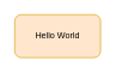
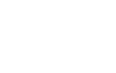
- <mxCell id="2" value="Hello World" style="rounded=1;whiteSpace=wrap;html=1;fillColor=#ffe6cc;strokeColor=#d79b00;" parent="1" vertex="1"><mxGeometry x="20" y="20" width="120" height="60" as="geometry" /></mxCell>
